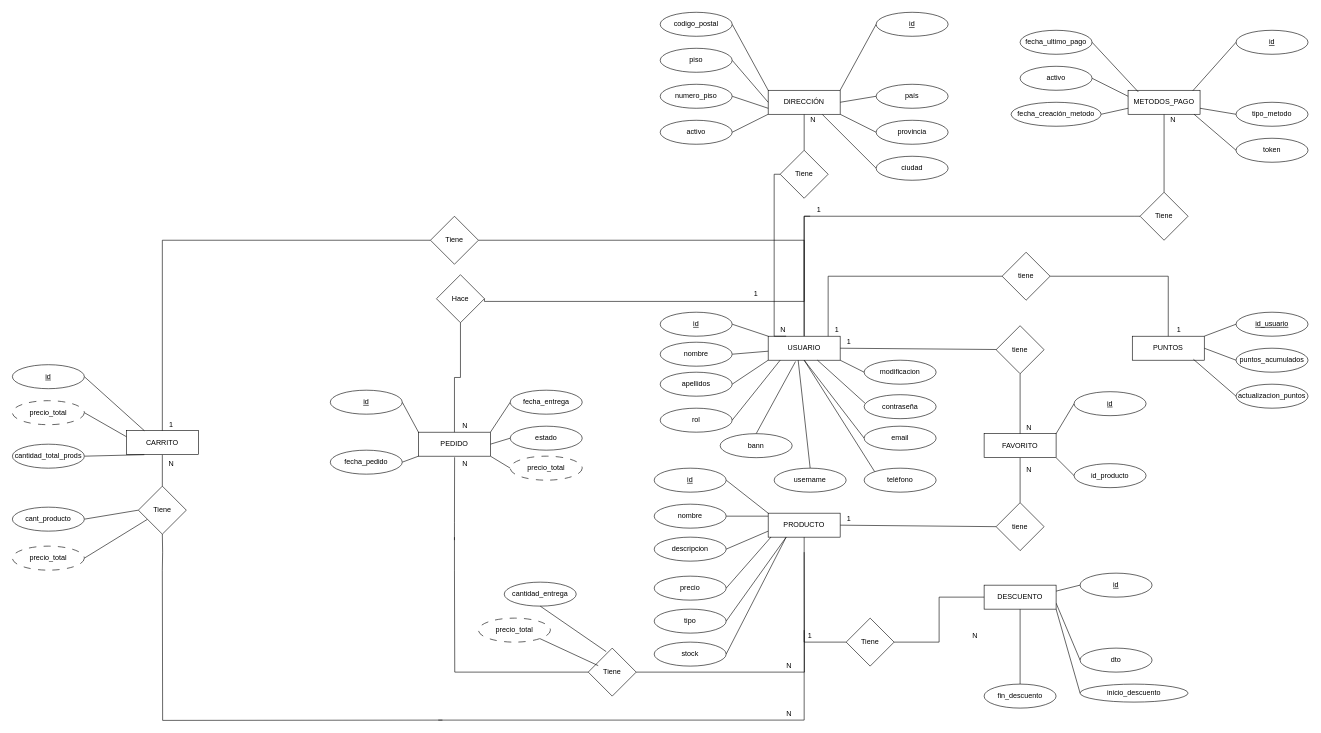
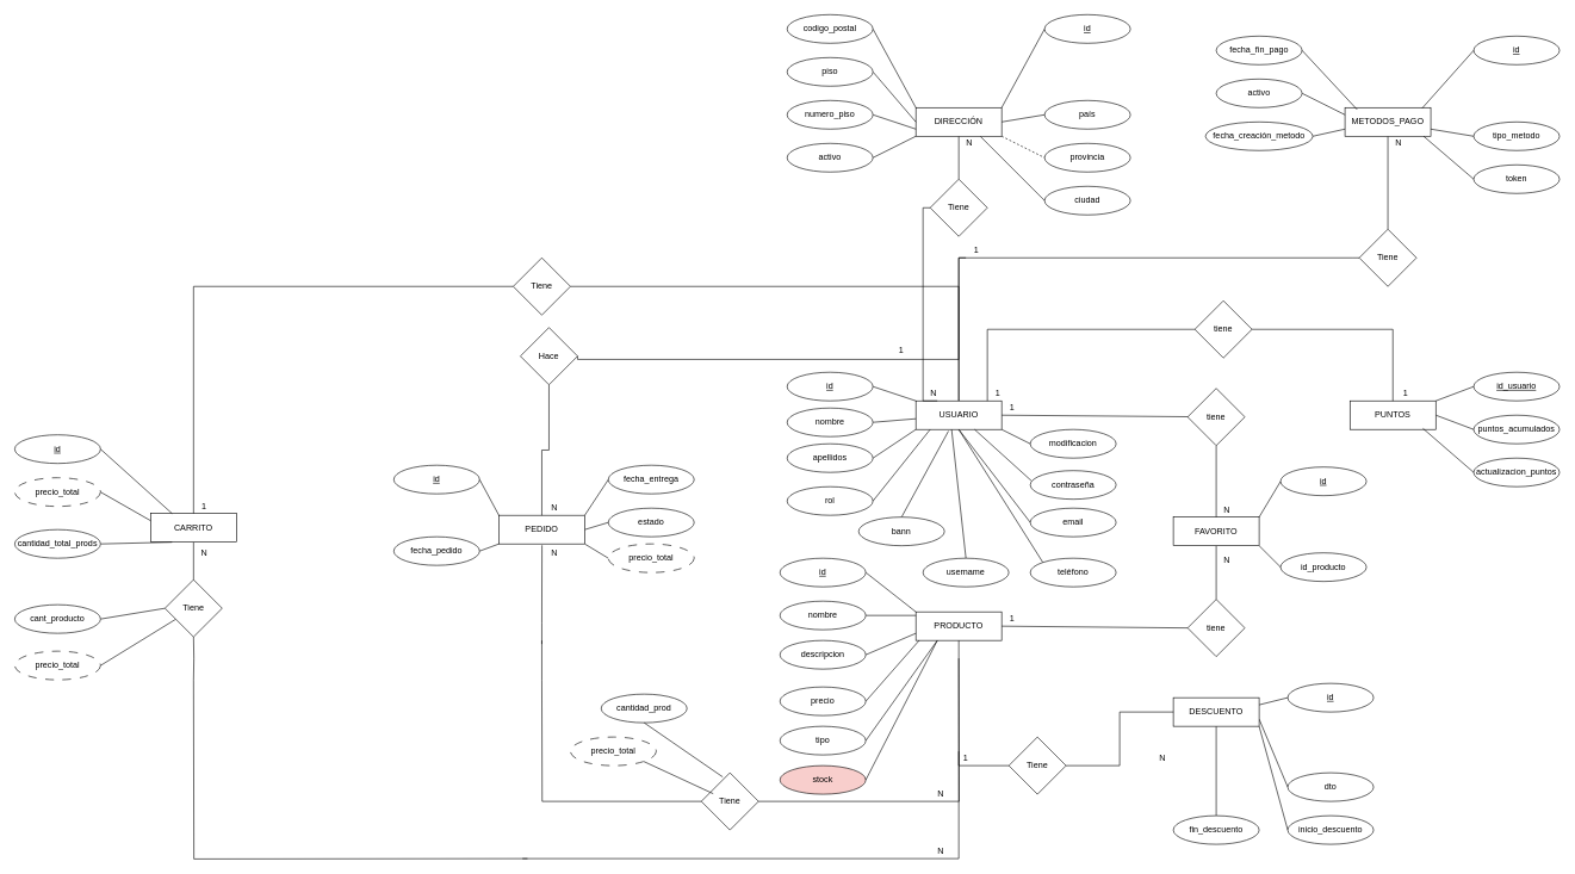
- <mxCell id="155" value="fecha_ultimo_pago" style="ellipse;whiteSpace=wrap;html=1;" vertex="1" parent="1"><mxGeometry x="1700" y="50" width="120" height="40" as="geometry" /></mxCell>
+ <mxCell id="155" value="fecha_fin_pago" style="ellipse;whiteSpace=wrap;html=1;" vertex="1" parent="1"><mxGeometry x="1700" y="50" width="120" height="40" as="geometry" /></mxCell>
- <mxCell id="124" style="rounded=0;orthogonalLoop=1;jettySize=auto;html=1;exitX=1;exitY=1;exitDx=0;exitDy=0;entryX=0;entryY=0.5;entryDx=0;entryDy=0;endArrow=none;endFill=0;" edge="1" parent="1" source="126" target="132"><mxGeometry relative="1" as="geometry" /></mxCell>
+ <mxCell id="124" style="rounded=0;orthogonalLoop=1;jettySize=auto;html=1;exitX=1;exitY=1;exitDx=0;exitDy=0;entryX=0;entryY=0.5;entryDx=0;entryDy=0;endArrow=none;endFill=0;dashed=1;" edge="1" parent="1" source="126" target="132"><mxGeometry relative="1" as="geometry" /></mxCell>
- <mxCell id="58" value="cantidad_entrega" style="ellipse;whiteSpace=wrap;html=1;" parent="1" vertex="1"><mxGeometry x="840" y="970" width="120" height="40" as="geometry" /></mxCell>
+ <mxCell id="58" value="cantidad_prod" style="ellipse;whiteSpace=wrap;html=1;" parent="1" vertex="1"><mxGeometry x="840" y="970" width="120" height="40" as="geometry" /></mxCell>
- <mxCell id="162" value="stock" style="ellipse;whiteSpace=wrap;html=1;" vertex="1" parent="1"><mxGeometry x="1090" y="1070" width="120" height="40" as="geometry" /></mxCell>
+ <mxCell id="162" value="stock" style="ellipse;whiteSpace=wrap;html=1;fillColor=#f8cecc;" vertex="1" parent="1"><mxGeometry x="1090" y="1070" width="120" height="40" as="geometry" /></mxCell>
- <mxCell id="116" value="inicio_descuento" style="ellipse;whiteSpace=wrap;html=1;" vertex="1" parent="1"><mxGeometry x="1800" y="1140" width="180" height="30" as="geometry" /></mxCell>
+ <mxCell id="116" value="inicio_descuento" style="ellipse;whiteSpace=wrap;html=1;" vertex="1" parent="1"><mxGeometry x="1800" y="1140" width="120" height="40" as="geometry" /></mxCell>
